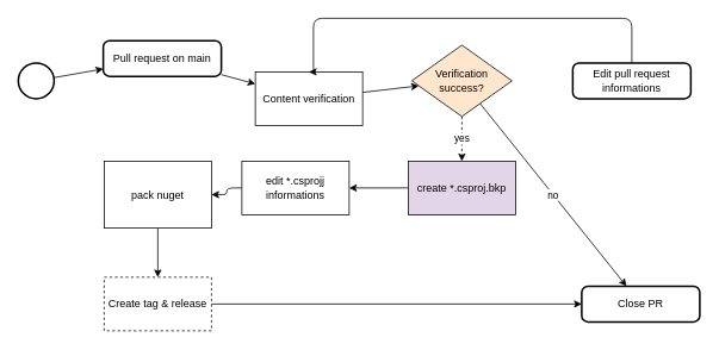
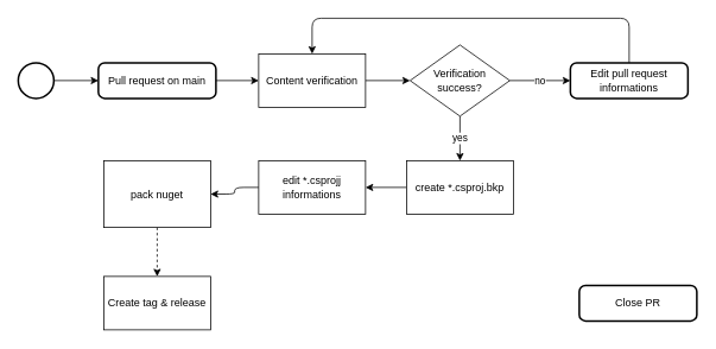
- <mxCell id="5" value="Pull request on main" style="rounded=1;whiteSpace=wrap;html=1;absoluteArcSize=1;arcSize=14;strokeWidth=2;" vertex="1" parent="1"><mxGeometry x="115" y="45" width="132" height="40" as="geometry" /></mxCell>
+ <mxCell id="5" value="Pull request on main" style="rounded=1;whiteSpace=wrap;html=1;absoluteArcSize=1;arcSize=14;strokeWidth=2;" vertex="1" parent="1"><mxGeometry x="110" y="70" width="132" height="40" as="geometry" /></mxCell>
- <mxCell id="10" value="Verification success?" style="rhombus;whiteSpace=wrap;html=1;fillColor=#ffe6cc;" vertex="1" parent="1"><mxGeometry x="460" y="50" width="112" height="80" as="geometry" /></mxCell>
+ <mxCell id="10" value="Verification success?" style="rhombus;whiteSpace=wrap;html=1;" vertex="1" parent="1"><mxGeometry x="460" y="50" width="112" height="80" as="geometry" /></mxCell>
- <mxCell id="7" value="Content verification" style="rounded=0;whiteSpace=wrap;html=1;" vertex="1" parent="1"><mxGeometry x="285" y="80" width="120" height="60" as="geometry" /></mxCell>
+ <mxCell id="7" value="Content verification" style="rounded=0;whiteSpace=wrap;html=1;" vertex="1" parent="1"><mxGeometry x="290" y="60" width="120" height="60" as="geometry" /></mxCell>
- <mxCell id="9" value="yes" style="edgeStyle=none;html=1;dashed=1;" edge="1" parent="1" source="10" target="12"><mxGeometry relative="1" as="geometry" /></mxCell>
+ <mxCell id="9" value="yes" style="edgeStyle=none;html=1;" edge="1" parent="1" source="10" target="12"><mxGeometry relative="1" as="geometry" /></mxCell>
- <mxCell id="14" value="edit *.csprojj informations" style="whiteSpace=wrap;html=1;rounded=0;" vertex="1" parent="1"><mxGeometry x="270" y="180" width="120" height="60" as="geometry" /></mxCell>
+ <mxCell id="14" value="edit *.csprojj informations" style="whiteSpace=wrap;html=1;rounded=0;" vertex="1" parent="1"><mxGeometry x="290" y="180" width="120" height="60" as="geometry" /></mxCell>
- <mxCell id="12" value="create *.csproj.bkp" style="rounded=0;whiteSpace=wrap;html=1;fillColor=#e1d5e7;" vertex="1" parent="1"><mxGeometry x="456" y="180" width="120" height="60" as="geometry" /></mxCell>
+ <mxCell id="12" value="create *.csproj.bkp" style="rounded=0;whiteSpace=wrap;html=1;" vertex="1" parent="1"><mxGeometry x="456" y="180" width="120" height="60" as="geometry" /></mxCell>
- <mxCell id="8" value="no" style="edgeStyle=none;html=1;" edge="1" parent="1" source="10" target="21"><mxGeometry relative="1" as="geometry"><mxPoint x="610" y="90" as="targetPoint" /></mxGeometry></mxCell>
+ <mxCell id="8" value="no" style="edgeStyle=none;html=1;entryX=0;entryY=0.5;entryDx=0;entryDy=0;" edge="1" parent="1" source="10" target="20"><mxGeometry relative="1" as="geometry"><mxPoint x="610" y="90" as="targetPoint" /></mxGeometry></mxCell>
- <mxCell id="15" value="" style="edgeStyle=none;html=1;" edge="1" parent="1" source="16" target="18"><mxGeometry relative="1" as="geometry" /></mxCell>
+ <mxCell id="15" value="" style="edgeStyle=none;html=1;dashed=1;" edge="1" parent="1" source="16" target="18"><mxGeometry relative="1" as="geometry" /></mxCell>
- <mxCell id="18" value="Create tag &amp;amp; release" style="whiteSpace=wrap;html=1;rounded=0;dashed=1;" vertex="1" parent="1"><mxGeometry x="116" y="310" width="120" height="60" as="geometry" /></mxCell>
+ <mxCell id="18" value="Create tag &amp;amp; release" style="whiteSpace=wrap;html=1;rounded=0;" vertex="1" parent="1"><mxGeometry x="116" y="310" width="120" height="60" as="geometry" /></mxCell>
- <mxCell id="17" style="edgeStyle=orthogonalEdgeStyle;html=1;entryX=0;entryY=0.5;entryDx=0;entryDy=0;" edge="1" parent="1" source="18" target="21"><mxGeometry relative="1" as="geometry" /></mxCell>
